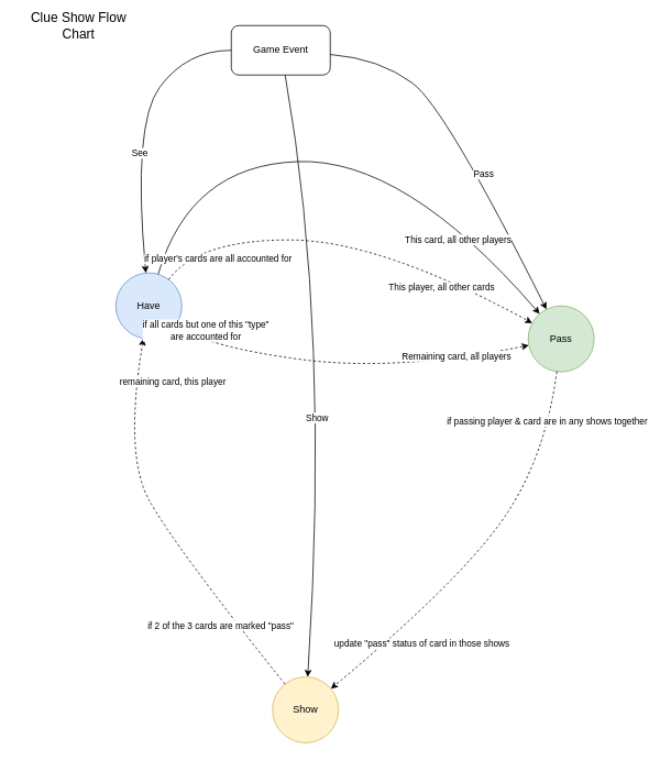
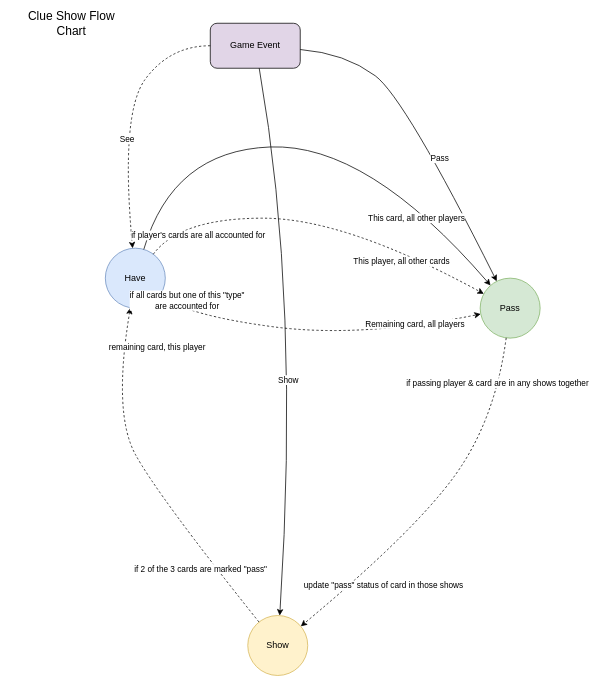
- <mxCell id="5" value="Game Event" style="rounded=1;whiteSpace=wrap;html=1;" parent="1" vertex="1"><mxGeometry x="280" y="30" width="120" height="60" as="geometry" /></mxCell>
+ <mxCell id="5" value="Game Event" style="rounded=1;whiteSpace=wrap;html=1;fillColor=#e1d5e7;" parent="1" vertex="1"><mxGeometry x="280" y="30" width="120" height="60" as="geometry" /></mxCell>
- <mxCell id="6" value="" style="curved=1;endArrow=classic;html=1;" parent="1" source="5" target="3" edge="1"><mxGeometry width="50" height="50" relative="1" as="geometry"><mxPoint x="370" y="380" as="sourcePoint" /><mxPoint x="420" y="330" as="targetPoint" /><Array as="points"><mxPoint x="226" y="60" /><mxPoint x="160" y="150" /></Array></mxGeometry></mxCell>
+ <mxCell id="6" value="" style="curved=1;endArrow=classic;html=1;dashed=1;" parent="1" source="5" target="3" edge="1"><mxGeometry width="50" height="50" relative="1" as="geometry"><mxPoint x="370" y="380" as="sourcePoint" /><mxPoint x="420" y="330" as="targetPoint" /><Array as="points"><mxPoint x="226" y="60" /><mxPoint x="160" y="150" /></Array></mxGeometry></mxCell>
